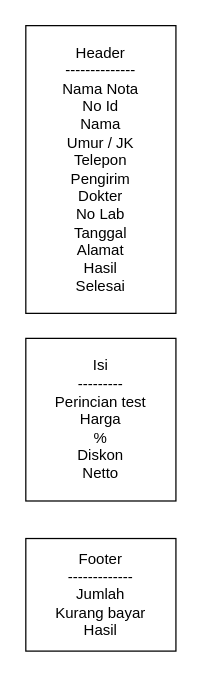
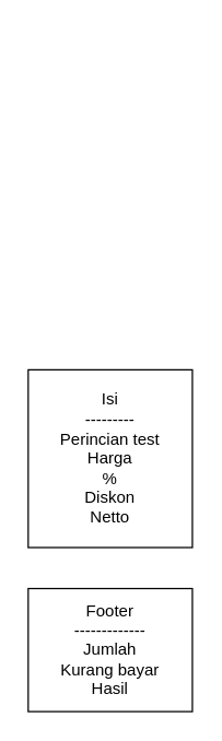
- <mxCell id="2" value="Header&lt;br&gt;--------------&lt;br&gt;Nama Nota&lt;br&gt;No Id&lt;br&gt;Nama&lt;br&gt;Umur / JK&lt;br&gt;Telepon&lt;br&gt;Pengirim&lt;br&gt;Dokter&lt;br&gt;No Lab&lt;br&gt;Tanggal&lt;br&gt;Alamat&lt;br&gt;Hasil&lt;br&gt;Selesai" style="rounded=0;whiteSpace=wrap;html=1;" vertex="1" parent="1"><mxGeometry x="20" y="20" width="120" height="230" as="geometry" /></mxCell>
